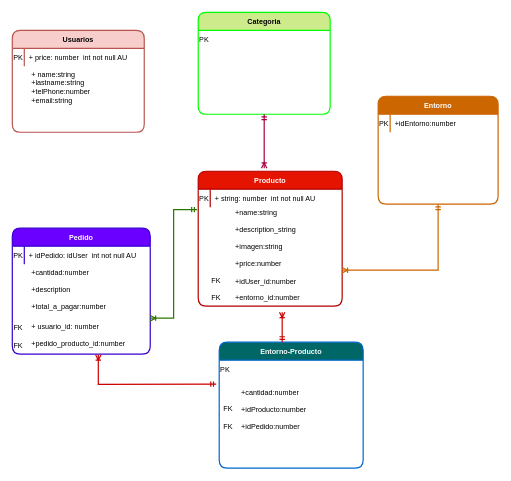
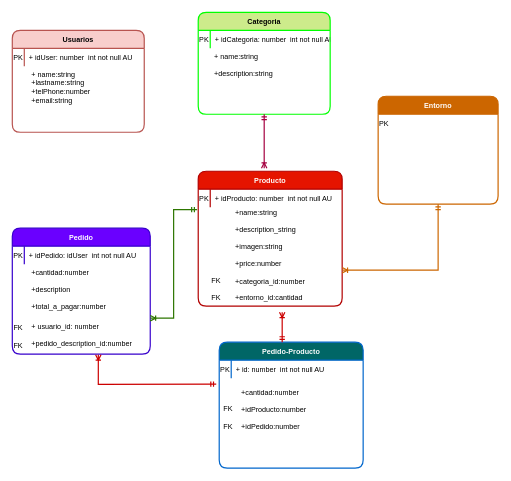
+ <mxCell id="10" value="+ idCategoria: number  int not null AU" style="shape=partialRectangle;overflow=hidden;connectable=0;fillColor=none;top=0;left=0;bottom=0;right=0;align=left;spacingLeft=6;" parent="8" vertex="1"><mxGeometry x="20" width="200" height="30" as="geometry"><mxRectangle width="200" height="30" as="alternateBounds" /></mxGeometry></mxCell>
- <mxCell id="5" value="+ price: number  int not null AU" style="shape=partialRectangle;overflow=hidden;connectable=0;fillColor=none;top=0;left=0;bottom=0;right=0;align=left;spacingLeft=6;" parent="3" vertex="1"><mxGeometry x="20" width="200" height="30" as="geometry"><mxRectangle width="200" height="30" as="alternateBounds" /></mxGeometry></mxCell>
+ <mxCell id="5" value="+ idUser: number  int not null AU" style="shape=partialRectangle;overflow=hidden;connectable=0;fillColor=none;top=0;left=0;bottom=0;right=0;align=left;spacingLeft=6;" parent="3" vertex="1"><mxGeometry x="20" width="200" height="30" as="geometry"><mxRectangle width="200" height="30" as="alternateBounds" /></mxGeometry></mxCell>
+ <mxCell id="11" value="&lt;div style=&quot;forced-color-adjust: none; padding: 0px; margin: 0px;&quot;&gt;+ name:string&lt;/div&gt;&lt;div style=&quot;forced-color-adjust: none; padding: 0px; margin: 0px;&quot;&gt;&lt;br&gt;&lt;/div&gt;&lt;div style=&quot;forced-color-adjust: none; padding: 0px; margin: 0px;&quot;&gt;+description:string&lt;/div&gt;" style="text;whiteSpace=wrap;html=1;" parent="1" vertex="1"><mxGeometry x="355" y="80" width="190" height="80" as="geometry" /></mxCell>
- <mxCell id="41" value="+idEntorno:number" style="shape=partialRectangle;overflow=hidden;connectable=0;fillColor=none;top=0;left=0;bottom=0;right=0;align=left;spacingLeft=6;" vertex="1" parent="39"><mxGeometry x="20" width="180" height="30" as="geometry"><mxRectangle width="180" height="30" as="alternateBounds" /></mxGeometry></mxCell>
- <mxCell id="23" value="+ string: number  int not null AU" style="shape=partialRectangle;overflow=hidden;connectable=0;fillColor=none;top=0;left=0;bottom=0;right=0;align=left;spacingLeft=6;" parent="21" vertex="1"><mxGeometry x="20" width="220" height="30" as="geometry"><mxRectangle width="220" height="30" as="alternateBounds" /></mxGeometry></mxCell>
+ <mxCell id="23" value="+ idProducto: number  int not null AU" style="shape=partialRectangle;overflow=hidden;connectable=0;fillColor=none;top=0;left=0;bottom=0;right=0;align=left;spacingLeft=6;" parent="21" vertex="1"><mxGeometry x="20" width="220" height="30" as="geometry"><mxRectangle width="220" height="30" as="alternateBounds" /></mxGeometry></mxCell>
- <mxCell id="26" value="&lt;div style=&quot;forced-color-adjust: none; padding: 0px; margin: 0px;&quot;&gt;+idUser_id:number&lt;/div&gt;" style="text;whiteSpace=wrap;html=1;" parent="1" vertex="1"><mxGeometry x="390" y="455" width="190" height="25" as="geometry" /></mxCell>
+ <mxCell id="26" value="&lt;div style=&quot;forced-color-adjust: none; padding: 0px; margin: 0px;&quot;&gt;+categoria_id:number&lt;/div&gt;" style="text;whiteSpace=wrap;html=1;" parent="1" vertex="1"><mxGeometry x="390" y="455" width="190" height="25" as="geometry" /></mxCell>
- <mxCell id="44" value="&lt;div style=&quot;forced-color-adjust: none; padding: 0px; margin: 0px;&quot;&gt;+entorno_id:number&lt;/div&gt;" style="text;whiteSpace=wrap;html=1;" vertex="1" parent="1"><mxGeometry x="390" y="482.5" width="190" height="25" as="geometry" /></mxCell>
+ <mxCell id="44" value="&lt;div style=&quot;forced-color-adjust: none; padding: 0px; margin: 0px;&quot;&gt;+entorno_id:cantidad&lt;/div&gt;" style="text;whiteSpace=wrap;html=1;" vertex="1" parent="1"><mxGeometry x="390" y="482.5" width="190" height="25" as="geometry" /></mxCell>
- <mxCell id="18" value="&lt;div style=&quot;forced-color-adjust: none; padding: 0px; margin: 0px;&quot;&gt;+ usuario_id: number&lt;/div&gt;&lt;div style=&quot;forced-color-adjust: none; padding: 0px; margin: 0px;&quot;&gt;&lt;br&gt;&lt;/div&gt;&lt;div style=&quot;forced-color-adjust: none; padding: 0px; margin: 0px;&quot;&gt;+pedido_producto_id:number&lt;/div&gt;" style="text;whiteSpace=wrap;html=1;" parent="1" vertex="1"><mxGeometry x="50" y="530" width="190" height="60" as="geometry" /></mxCell>
+ <mxCell id="18" value="&lt;div style=&quot;forced-color-adjust: none; padding: 0px; margin: 0px;&quot;&gt;+ usuario_id: number&lt;/div&gt;&lt;div style=&quot;forced-color-adjust: none; padding: 0px; margin: 0px;&quot;&gt;&lt;br&gt;&lt;/div&gt;&lt;div style=&quot;forced-color-adjust: none; padding: 0px; margin: 0px;&quot;&gt;+pedido_description_id:number&lt;/div&gt;" style="text;whiteSpace=wrap;html=1;" parent="1" vertex="1"><mxGeometry x="50" y="530" width="190" height="60" as="geometry" /></mxCell>
- <mxCell id="29" value="Entorno-Producto" style="shape=table;startSize=30;container=1;collapsible=1;childLayout=tableLayout;fixedRows=1;rowLines=0;fontStyle=1;align=center;resizeLast=1;rounded=1;strokeWidth=2;fillColor=#006666;strokeColor=#0066CC;fontColor=#ffffff;" parent="1" vertex="1"><mxGeometry x="365" y="570" width="240" height="210" as="geometry"><mxRectangle x="70" y="100" width="90" height="30" as="alternateBounds" /></mxGeometry></mxCell>
+ <mxCell id="29" value="Pedido-Producto" style="shape=table;startSize=30;container=1;collapsible=1;childLayout=tableLayout;fixedRows=1;rowLines=0;fontStyle=1;align=center;resizeLast=1;rounded=1;strokeWidth=2;fillColor=#006666;strokeColor=#0066CC;fontColor=#ffffff;" parent="1" vertex="1"><mxGeometry x="365" y="570" width="240" height="210" as="geometry"><mxRectangle x="70" y="100" width="90" height="30" as="alternateBounds" /></mxGeometry></mxCell>
+ <mxCell id="32" value="+ id: number  int not null AU" style="shape=partialRectangle;overflow=hidden;connectable=0;fillColor=none;top=0;left=0;bottom=0;right=0;align=left;spacingLeft=6;" parent="30" vertex="1"><mxGeometry x="20" width="220" height="30" as="geometry"><mxRectangle width="220" height="30" as="alternateBounds" /></mxGeometry></mxCell>
